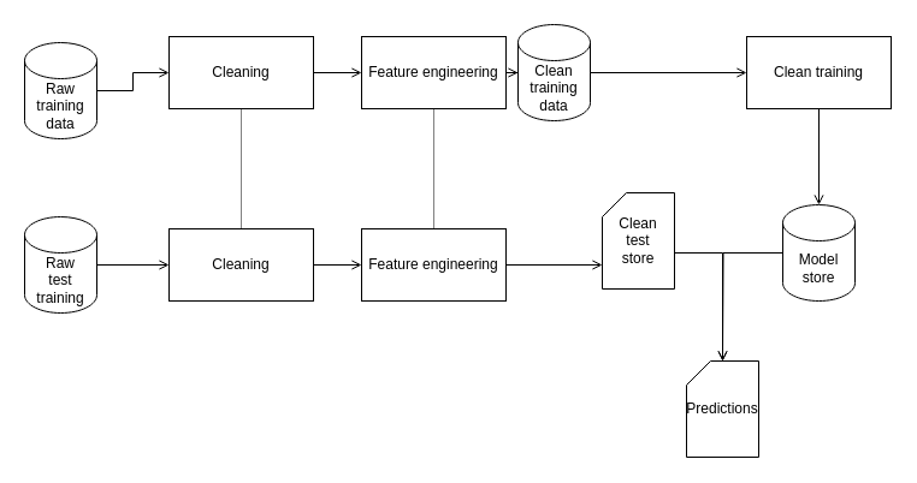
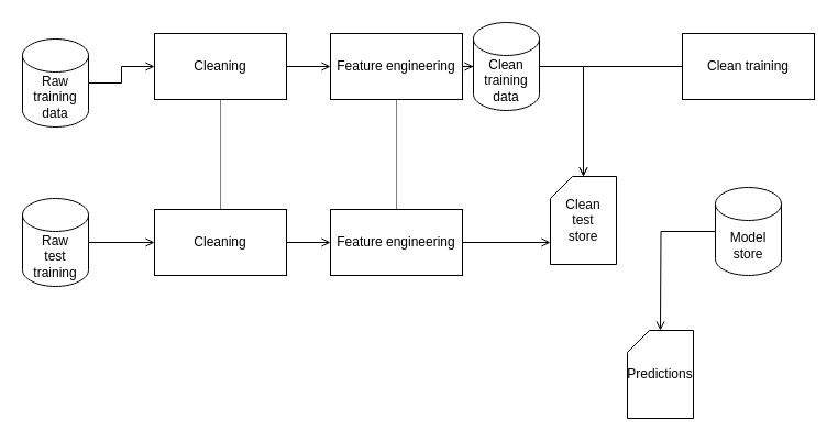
- <mxCell id="21" style="edgeStyle=orthogonalEdgeStyle;rounded=0;orthogonalLoop=1;jettySize=auto;html=1;entryX=0;entryY=0.5;entryDx=0;entryDy=0;endArrow=open;endFill=0;" edge="1" parent="1" source="22" target="18"><mxGeometry relative="1" as="geometry" /></mxCell>
+ <mxCell id="21" style="edgeStyle=orthogonalEdgeStyle;rounded=0;orthogonalLoop=1;jettySize=auto;html=1;endArrow=open;endFill=0;" edge="1" parent="1" source="22" target="20"><mxGeometry relative="1" as="geometry" /></mxCell>
- <mxCell id="17" style="edgeStyle=orthogonalEdgeStyle;rounded=0;orthogonalLoop=1;jettySize=auto;html=1;entryX=0.5;entryY=0;entryDx=0;entryDy=0;endArrow=open;endFill=0;entryPerimeter=0;" edge="1" parent="1" source="18" target="12"><mxGeometry relative="1" as="geometry"><mxPoint x="680" y="110" as="targetPoint" /></mxGeometry></mxCell>
+ <mxCell id="17" style="edgeStyle=orthogonalEdgeStyle;rounded=0;orthogonalLoop=1;jettySize=auto;html=1;endArrow=open;endFill=0;" edge="1" parent="1" source="18" target="20"><mxGeometry relative="1" as="geometry"><mxPoint x="680" y="110" as="targetPoint" /></mxGeometry></mxCell>
- <mxCell id="19" style="edgeStyle=orthogonalEdgeStyle;rounded=0;orthogonalLoop=1;jettySize=auto;html=1;entryX=0.5;entryY=0;entryDx=0;entryDy=0;entryPerimeter=0;endArrow=open;endFill=0;" edge="1" parent="1" source="20" target="23"><mxGeometry relative="1" as="geometry"><Array as="points"><mxPoint x="600" y="210" /></Array></mxGeometry></mxCell>
